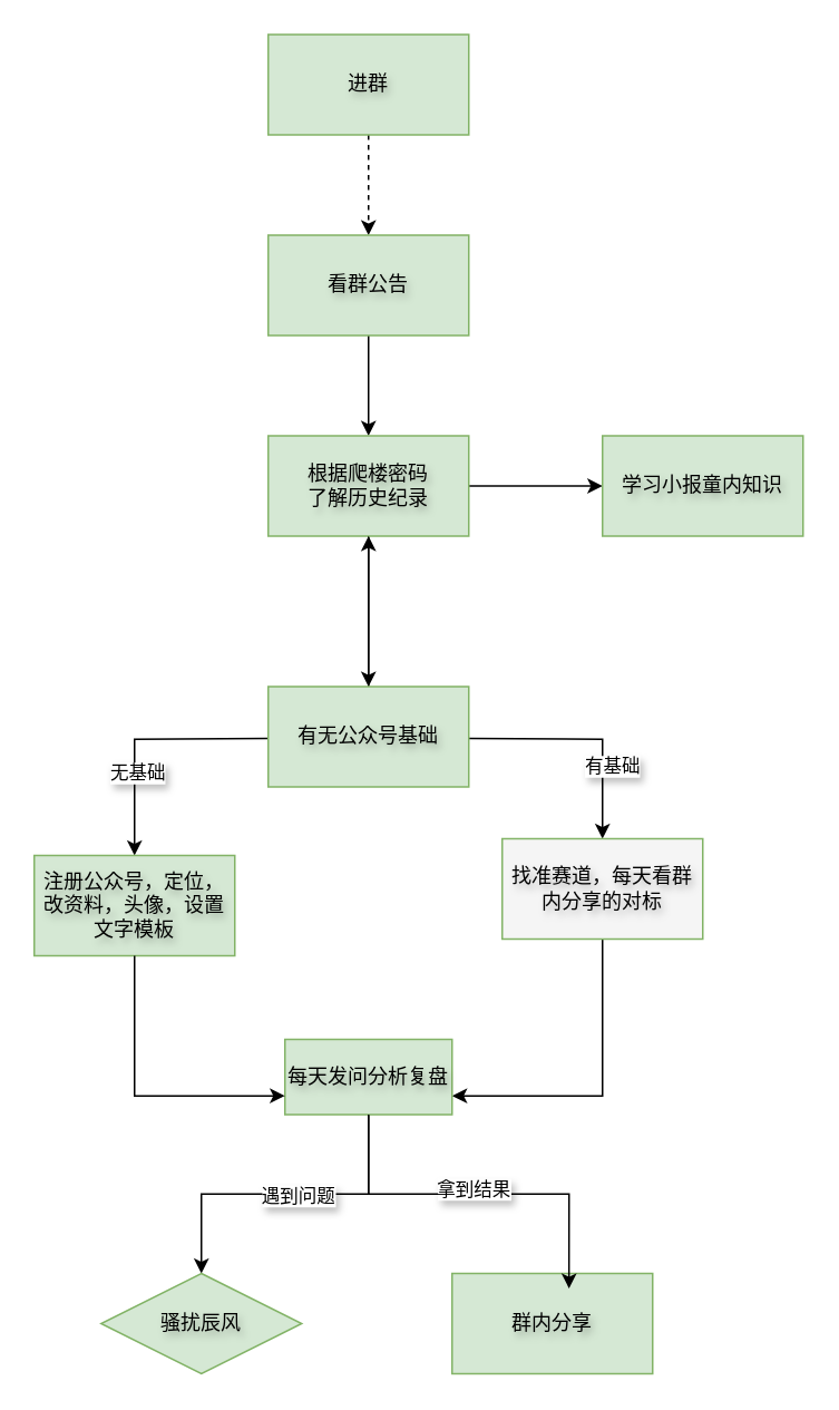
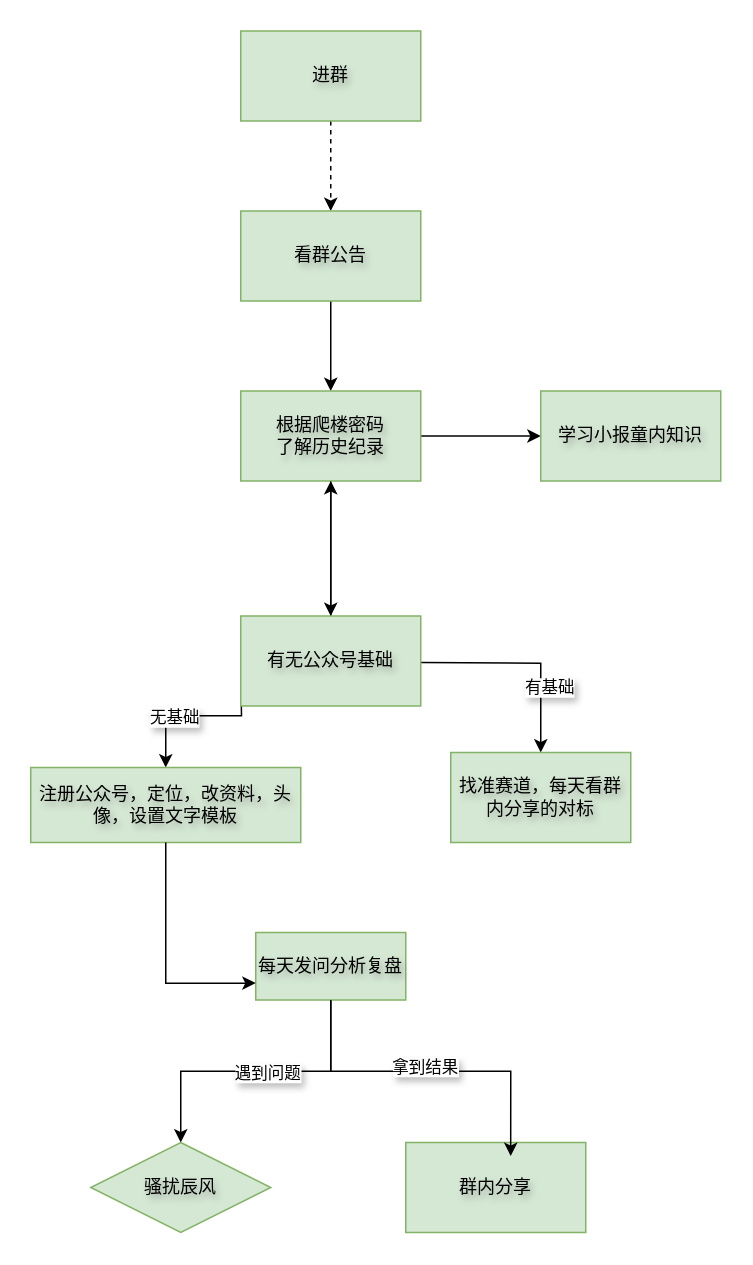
- <mxCell id="17" value="找准赛道，每天看群内分享的对标" style="rounded=0;whiteSpace=wrap;html=1;textShadow=1;labelBorderColor=none;fillColor=#f5f5f5;strokeColor=#82b366;" vertex="1" parent="1"><mxGeometry x="300" y="501" width="120" height="60" as="geometry" /></mxCell>
+ <mxCell id="17" value="找准赛道，每天看群内分享的对标" style="rounded=0;whiteSpace=wrap;html=1;textShadow=1;labelBorderColor=none;fillColor=#d5e8d4;strokeColor=#82b366;" vertex="1" parent="1"><mxGeometry x="300" y="501" width="120" height="60" as="geometry" /></mxCell>
- <mxCell id="15" value="注册公众号，定位，改资料，头像，设置文字模板" style="rounded=0;whiteSpace=wrap;html=1;textShadow=1;labelBorderColor=none;fillColor=#d5e8d4;strokeColor=#82b366;" vertex="1" parent="1"><mxGeometry x="20" y="511" width="120" height="60" as="geometry" /></mxCell>
+ <mxCell id="15" value="注册公众号，定位，改资料，头像，设置文字模板" style="rounded=0;whiteSpace=wrap;html=1;textShadow=1;labelBorderColor=none;fillColor=#d5e8d4;strokeColor=#82b366;" vertex="1" parent="1"><mxGeometry x="20" y="511" width="180" height="50" as="geometry" /></mxCell>
- <mxCell id="16" style="edgeStyle=orthogonalEdgeStyle;rounded=0;orthogonalLoop=1;jettySize=auto;html=1;exitX=0.5;exitY=1;exitDx=0;exitDy=0;entryX=1;entryY=0.75;entryDx=0;entryDy=0;textShadow=1;labelBorderColor=none;" edge="1" parent="1" source="17" target="20"><mxGeometry relative="1" as="geometry" /></mxCell>
